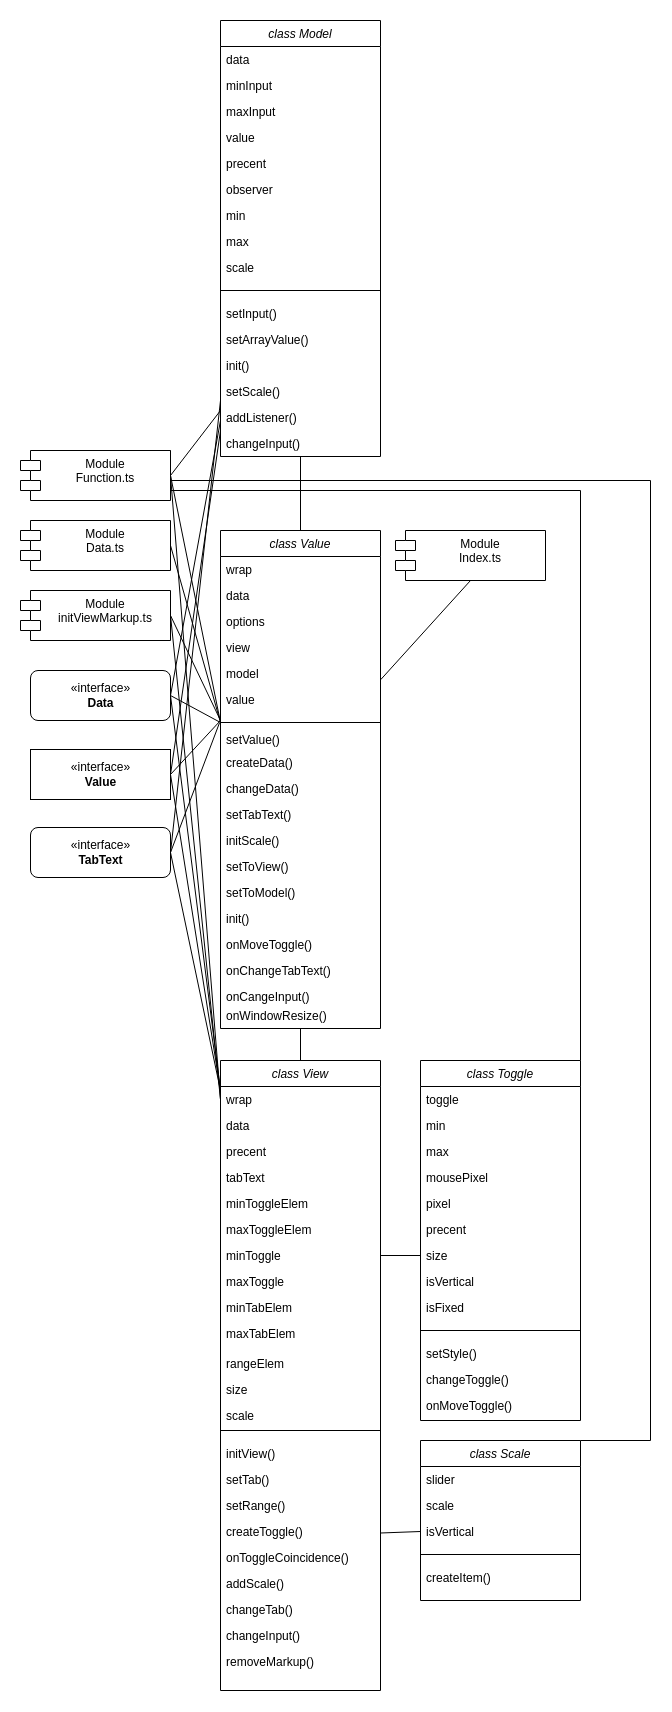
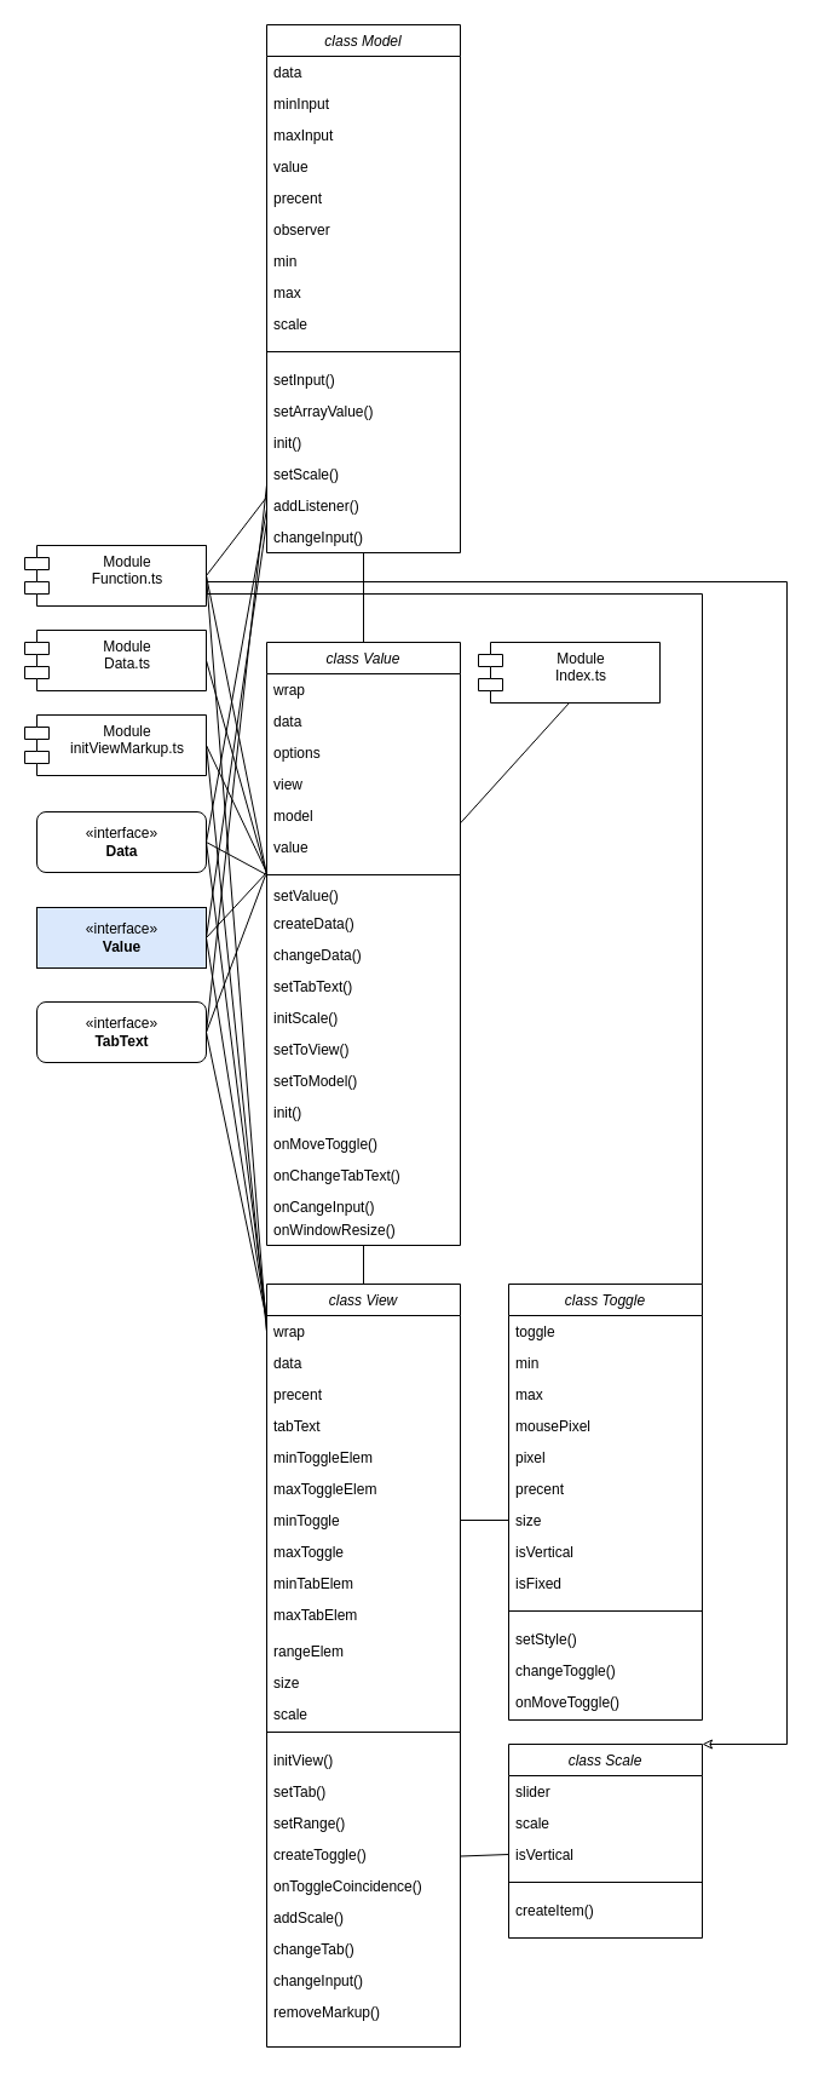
- <mxCell id="99" value="«interface»&lt;br&gt;&lt;b&gt;Value&lt;/b&gt;" style="html=1;" parent="1" vertex="1"><mxGeometry x="30" y="749" width="140" height="50" as="geometry" /></mxCell>
+ <mxCell id="99" value="«interface»&lt;br&gt;&lt;b&gt;Value&lt;/b&gt;" style="html=1;fillColor=#dae8fc;" parent="1" vertex="1"><mxGeometry x="30" y="749" width="140" height="50" as="geometry" /></mxCell>
- <mxCell id="90" style="edgeStyle=orthogonalEdgeStyle;rounded=0;orthogonalLoop=1;jettySize=auto;html=1;exitX=1;exitY=0;exitDx=0;exitDy=0;entryX=1;entryY=0;entryDx=0;entryDy=0;endArrow=none;endFill=0;" parent="1" source="91" target="79" edge="1"><mxGeometry relative="1" as="geometry"><Array as="points"><mxPoint x="170" y="480" /><mxPoint x="650" y="480" /><mxPoint x="650" y="1440" /></Array></mxGeometry></mxCell>
+ <mxCell id="90" style="edgeStyle=orthogonalEdgeStyle;rounded=0;orthogonalLoop=1;jettySize=auto;html=1;exitX=1;exitY=0;exitDx=0;exitDy=0;entryX=1;entryY=0;entryDx=0;entryDy=0;endArrow=classic;endFill=0;" parent="1" source="91" target="79" edge="1"><mxGeometry relative="1" as="geometry"><Array as="points"><mxPoint x="170" y="480" /><mxPoint x="650" y="480" /><mxPoint x="650" y="1440" /></Array></mxGeometry></mxCell>
